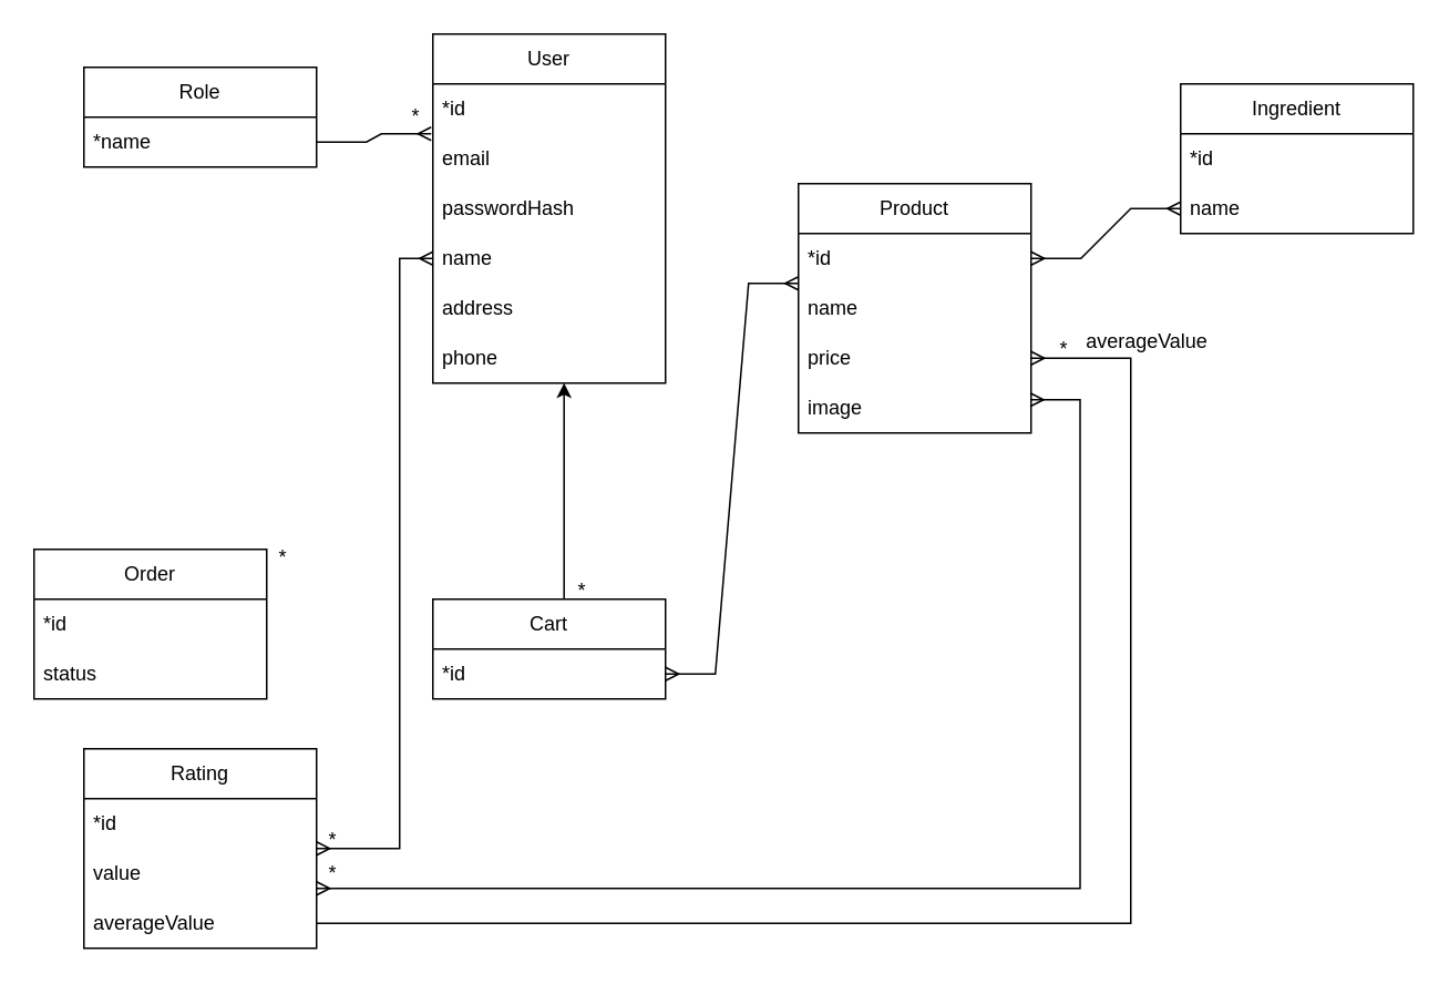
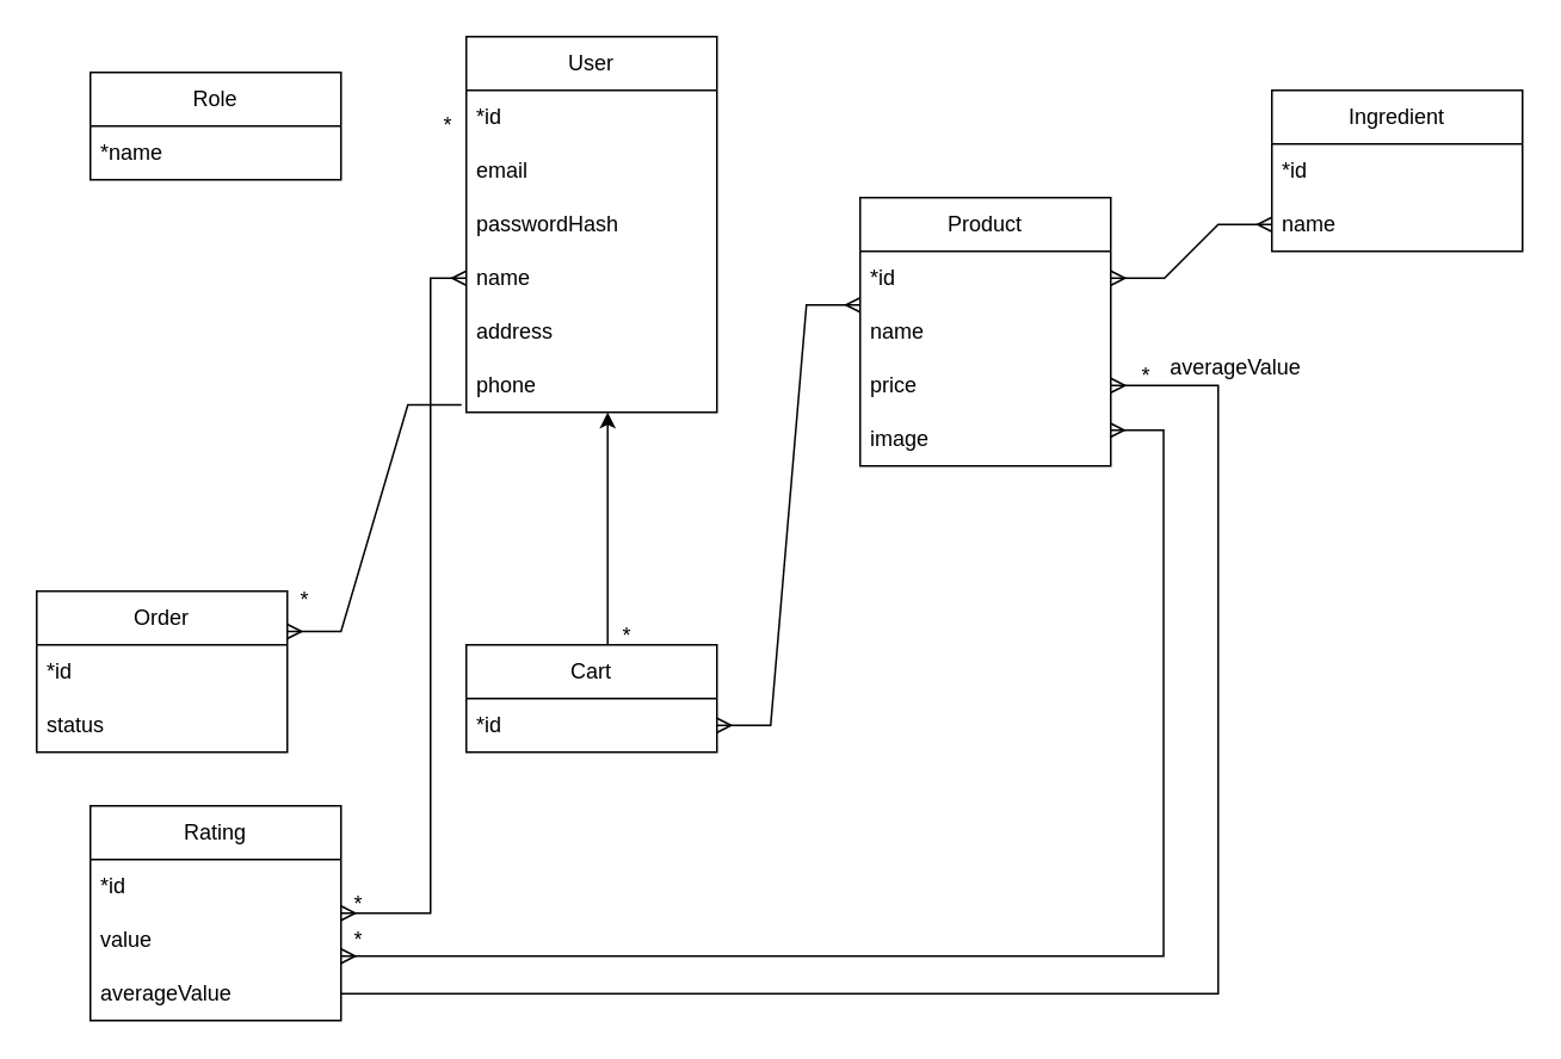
- <mxCell id="25" value="" style="edgeStyle=entityRelationEdgeStyle;fontSize=12;html=1;endArrow=ERmany;rounded=0;exitX=1;exitY=0.5;exitDx=0;exitDy=0;entryX=-0.007;entryY=0;entryDx=0;entryDy=0;entryPerimeter=0;" parent="1" source="24" target="4" edge="1"><mxGeometry width="100" height="100" relative="1" as="geometry"><mxPoint x="370" y="230" as="sourcePoint" /><mxPoint x="470" y="130" as="targetPoint" /></mxGeometry></mxCell>
+ <mxCell id="30" value="" style="edgeStyle=entityRelationEdgeStyle;fontSize=12;html=1;endArrow=ERmany;rounded=0;exitX=-0.019;exitY=0.862;exitDx=0;exitDy=0;exitPerimeter=0;entryX=1;entryY=0.25;entryDx=0;entryDy=0;" parent="1" source="8" target="27" edge="1"><mxGeometry width="100" height="100" relative="1" as="geometry"><mxPoint x="400" y="220" as="sourcePoint" /><mxPoint x="500" y="120" as="targetPoint" /></mxGeometry></mxCell>
